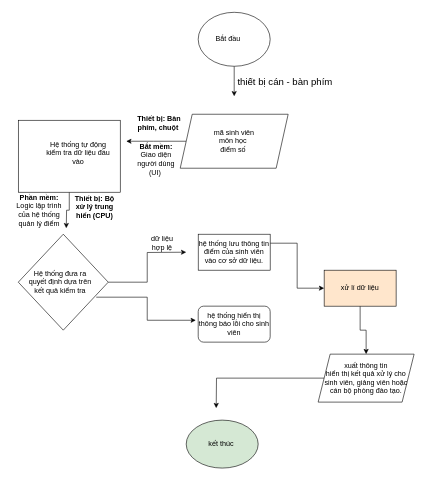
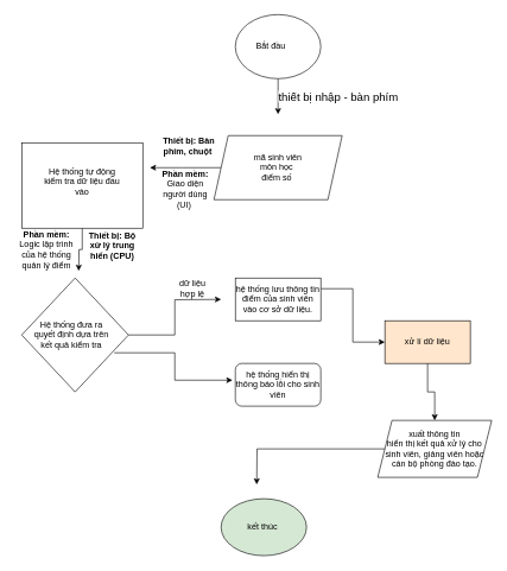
- <mxCell id="5" value="&lt;span style=&quot;font-family: Arial, sans-serif; font-size: 16px; text-align: left; white-space-collapse: preserve; background-color: rgb(255, 255, 255);&quot;&gt;thiết bị cán - bàn phím&lt;/span&gt;" style="text;html=1;align=center;verticalAlign=middle;whiteSpace=wrap;rounded=0;" parent="1" vertex="1"><mxGeometry x="380" y="120" width="190" height="30" as="geometry" /></mxCell>
+ <mxCell id="5" value="&lt;span style=&quot;font-family: Arial, sans-serif; font-size: 16px; text-align: left; white-space-collapse: preserve; background-color: rgb(255, 255, 255);&quot;&gt;thiết bị nhập - bàn phím&lt;/span&gt;" style="text;html=1;align=center;verticalAlign=middle;whiteSpace=wrap;rounded=0;" parent="1" vertex="1"><mxGeometry x="380" y="120" width="190" height="30" as="geometry" /></mxCell>
- <mxCell id="10" value="Hệ thống tự động kiểm tra dữ liệu đầu vào" style="text;html=1;align=center;verticalAlign=middle;whiteSpace=wrap;rounded=0;" parent="1" vertex="1"><mxGeometry x="70" y="220" width="120" height="70" as="geometry" /></mxCell>
+ <mxCell id="10" value="Hệ thống tự động kiểm tra dữ liệu đầu vào" style="text;html=1;align=center;verticalAlign=middle;whiteSpace=wrap;rounded=0;" parent="1" vertex="1"><mxGeometry x="55" y="220" width="120" height="70" as="geometry" /></mxCell>
- <mxCell id="15" value="&lt;b&gt;Bắt mềm:&lt;/b&gt; Giao diện người dùng (UI)&amp;nbsp;" style="text;html=1;align=center;verticalAlign=middle;whiteSpace=wrap;rounded=0;" parent="1" vertex="1"><mxGeometry x="220" y="240" width="80" height="50" as="geometry" /></mxCell>
+ <mxCell id="15" value="&lt;b&gt;Phần mềm:&lt;/b&gt; Giao diện người dùng (UI)&amp;nbsp;" style="text;html=1;align=center;verticalAlign=middle;whiteSpace=wrap;rounded=0;" parent="1" vertex="1"><mxGeometry x="220" y="240" width="80" height="50" as="geometry" /></mxCell>
